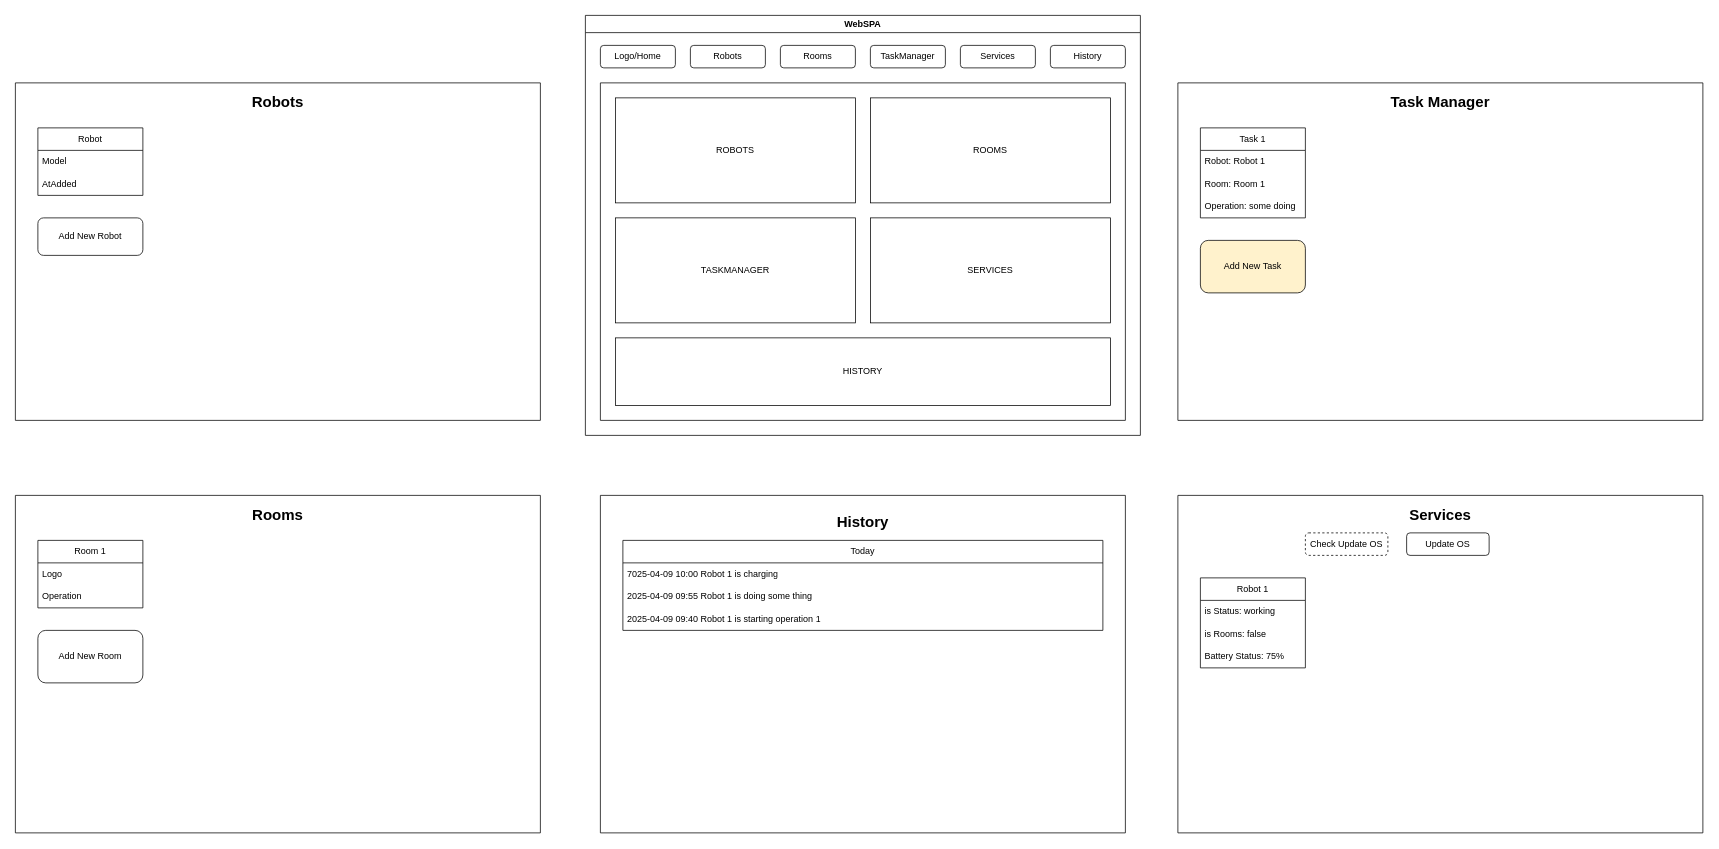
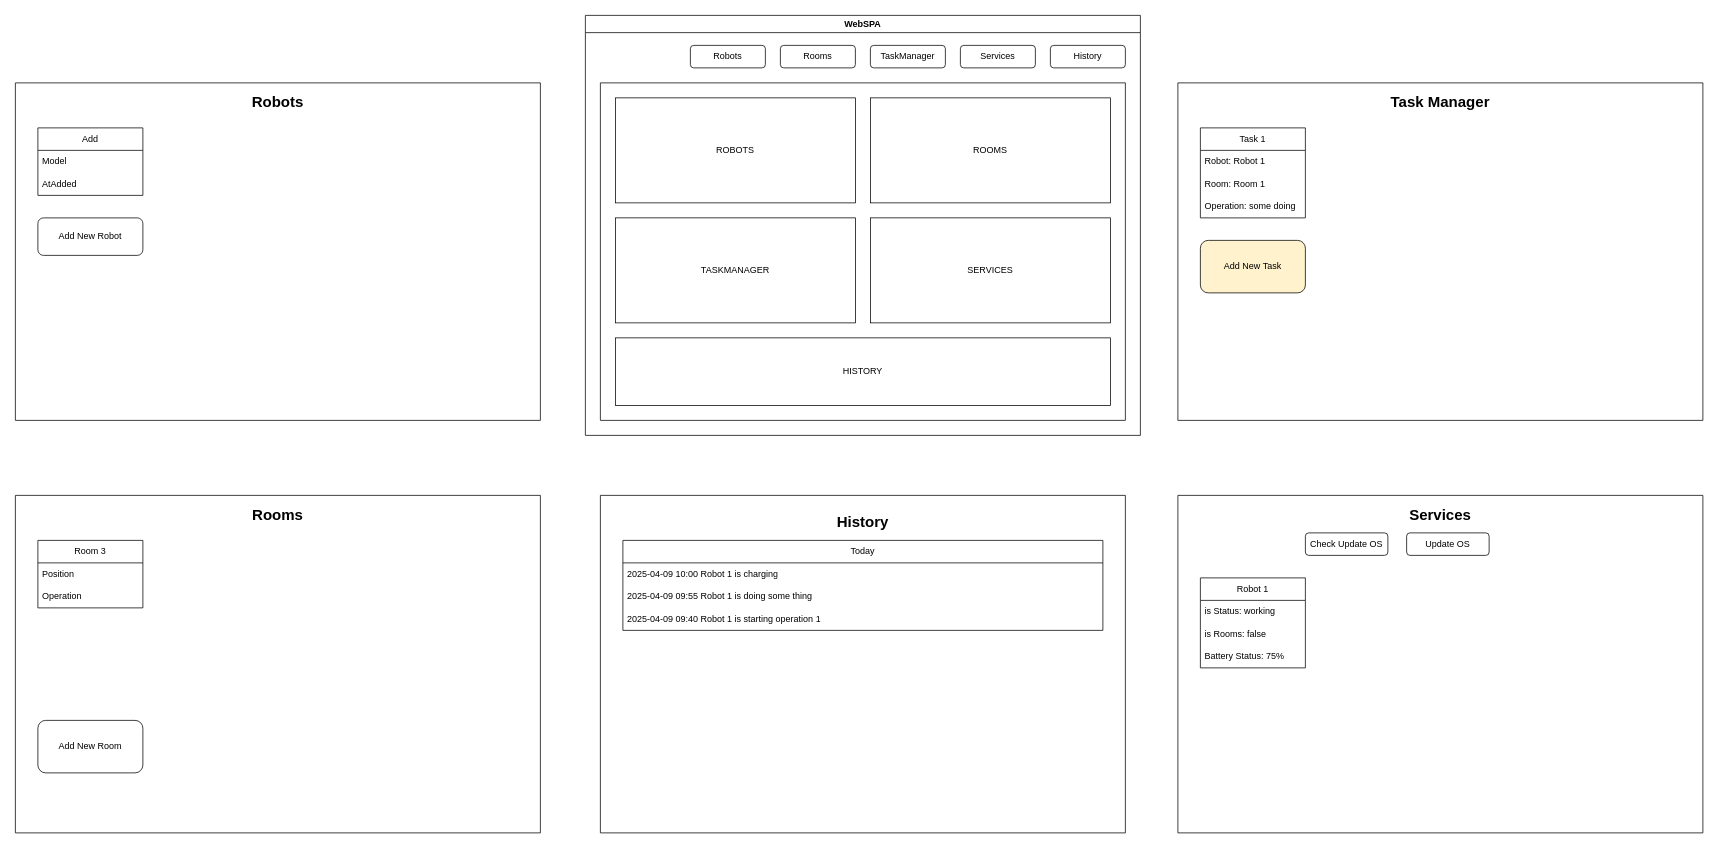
- <mxCell id="3" value="Logo/Home" style="rounded=1;whiteSpace=wrap;html=1;" vertex="1" parent="2"><mxGeometry x="20" y="40" width="100" height="30" as="geometry" /></mxCell>
- <mxCell id="17" value="Robot" style="swimlane;fontStyle=0;childLayout=stackLayout;horizontal=1;startSize=30;horizontalStack=0;resizeParent=1;resizeParentMax=0;resizeLast=0;collapsible=1;marginBottom=0;whiteSpace=wrap;html=1;" vertex="1" parent="15"><mxGeometry x="30" y="60" width="140" height="90" as="geometry" /></mxCell>
+ <mxCell id="17" value="Add" style="swimlane;fontStyle=0;childLayout=stackLayout;horizontal=1;startSize=30;horizontalStack=0;resizeParent=1;resizeParentMax=0;resizeLast=0;collapsible=1;marginBottom=0;whiteSpace=wrap;html=1;" vertex="1" parent="15"><mxGeometry x="30" y="60" width="140" height="90" as="geometry" /></mxCell>
- <mxCell id="42" value="Check Update OS" style="rounded=1;whiteSpace=wrap;html=1;dashed=1;" vertex="1" parent="40"><mxGeometry x="170" y="50" width="110" height="30" as="geometry" /></mxCell>
+ <mxCell id="42" value="Check Update OS" style="rounded=1;whiteSpace=wrap;html=1;" vertex="1" parent="40"><mxGeometry x="170" y="50" width="110" height="30" as="geometry" /></mxCell>
- <mxCell id="29" value="Room 1" style="swimlane;fontStyle=0;childLayout=stackLayout;horizontal=1;startSize=30;horizontalStack=0;resizeParent=1;resizeParentMax=0;resizeLast=0;collapsible=1;marginBottom=0;whiteSpace=wrap;html=1;" vertex="1" parent="27"><mxGeometry x="30" y="60" width="140" height="90" as="geometry" /></mxCell>
+ <mxCell id="29" value="Room 3" style="swimlane;fontStyle=0;childLayout=stackLayout;horizontal=1;startSize=30;horizontalStack=0;resizeParent=1;resizeParentMax=0;resizeLast=0;collapsible=1;marginBottom=0;whiteSpace=wrap;html=1;" vertex="1" parent="27"><mxGeometry x="30" y="60" width="140" height="90" as="geometry" /></mxCell>
- <mxCell id="30" value="Logo" style="text;strokeColor=none;fillColor=none;align=left;verticalAlign=middle;spacingLeft=4;spacingRight=4;overflow=hidden;points=[[0,0.5],[1,0.5]];portConstraint=eastwest;rotatable=0;whiteSpace=wrap;html=1;" vertex="1" parent="29"><mxGeometry y="30" width="140" height="30" as="geometry" /></mxCell>
+ <mxCell id="30" value="Position" style="text;strokeColor=none;fillColor=none;align=left;verticalAlign=middle;spacingLeft=4;spacingRight=4;overflow=hidden;points=[[0,0.5],[1,0.5]];portConstraint=eastwest;rotatable=0;whiteSpace=wrap;html=1;" vertex="1" parent="29"><mxGeometry y="30" width="140" height="30" as="geometry" /></mxCell>
- <mxCell id="24" value="7025-04-09 10:00 Robot 1 is charging" style="text;strokeColor=none;fillColor=none;align=left;verticalAlign=middle;spacingLeft=4;spacingRight=4;overflow=hidden;points=[[0,0.5],[1,0.5]];portConstraint=eastwest;rotatable=0;whiteSpace=wrap;html=1;" vertex="1" parent="23"><mxGeometry y="30" width="640" height="30" as="geometry" /></mxCell>
+ <mxCell id="24" value="2025-04-09 10:00 Robot 1 is charging" style="text;strokeColor=none;fillColor=none;align=left;verticalAlign=middle;spacingLeft=4;spacingRight=4;overflow=hidden;points=[[0,0.5],[1,0.5]];portConstraint=eastwest;rotatable=0;whiteSpace=wrap;html=1;" vertex="1" parent="23"><mxGeometry y="30" width="640" height="30" as="geometry" /></mxCell>
- <mxCell id="32" value="Add New Room" style="rounded=1;whiteSpace=wrap;html=1;" vertex="1" parent="27"><mxGeometry x="30" y="180" width="140" height="70" as="geometry" /></mxCell>
+ <mxCell id="32" value="Add New Room" style="rounded=1;whiteSpace=wrap;html=1;" vertex="1" parent="27"><mxGeometry x="30" y="300" width="140" height="70" as="geometry" /></mxCell>
